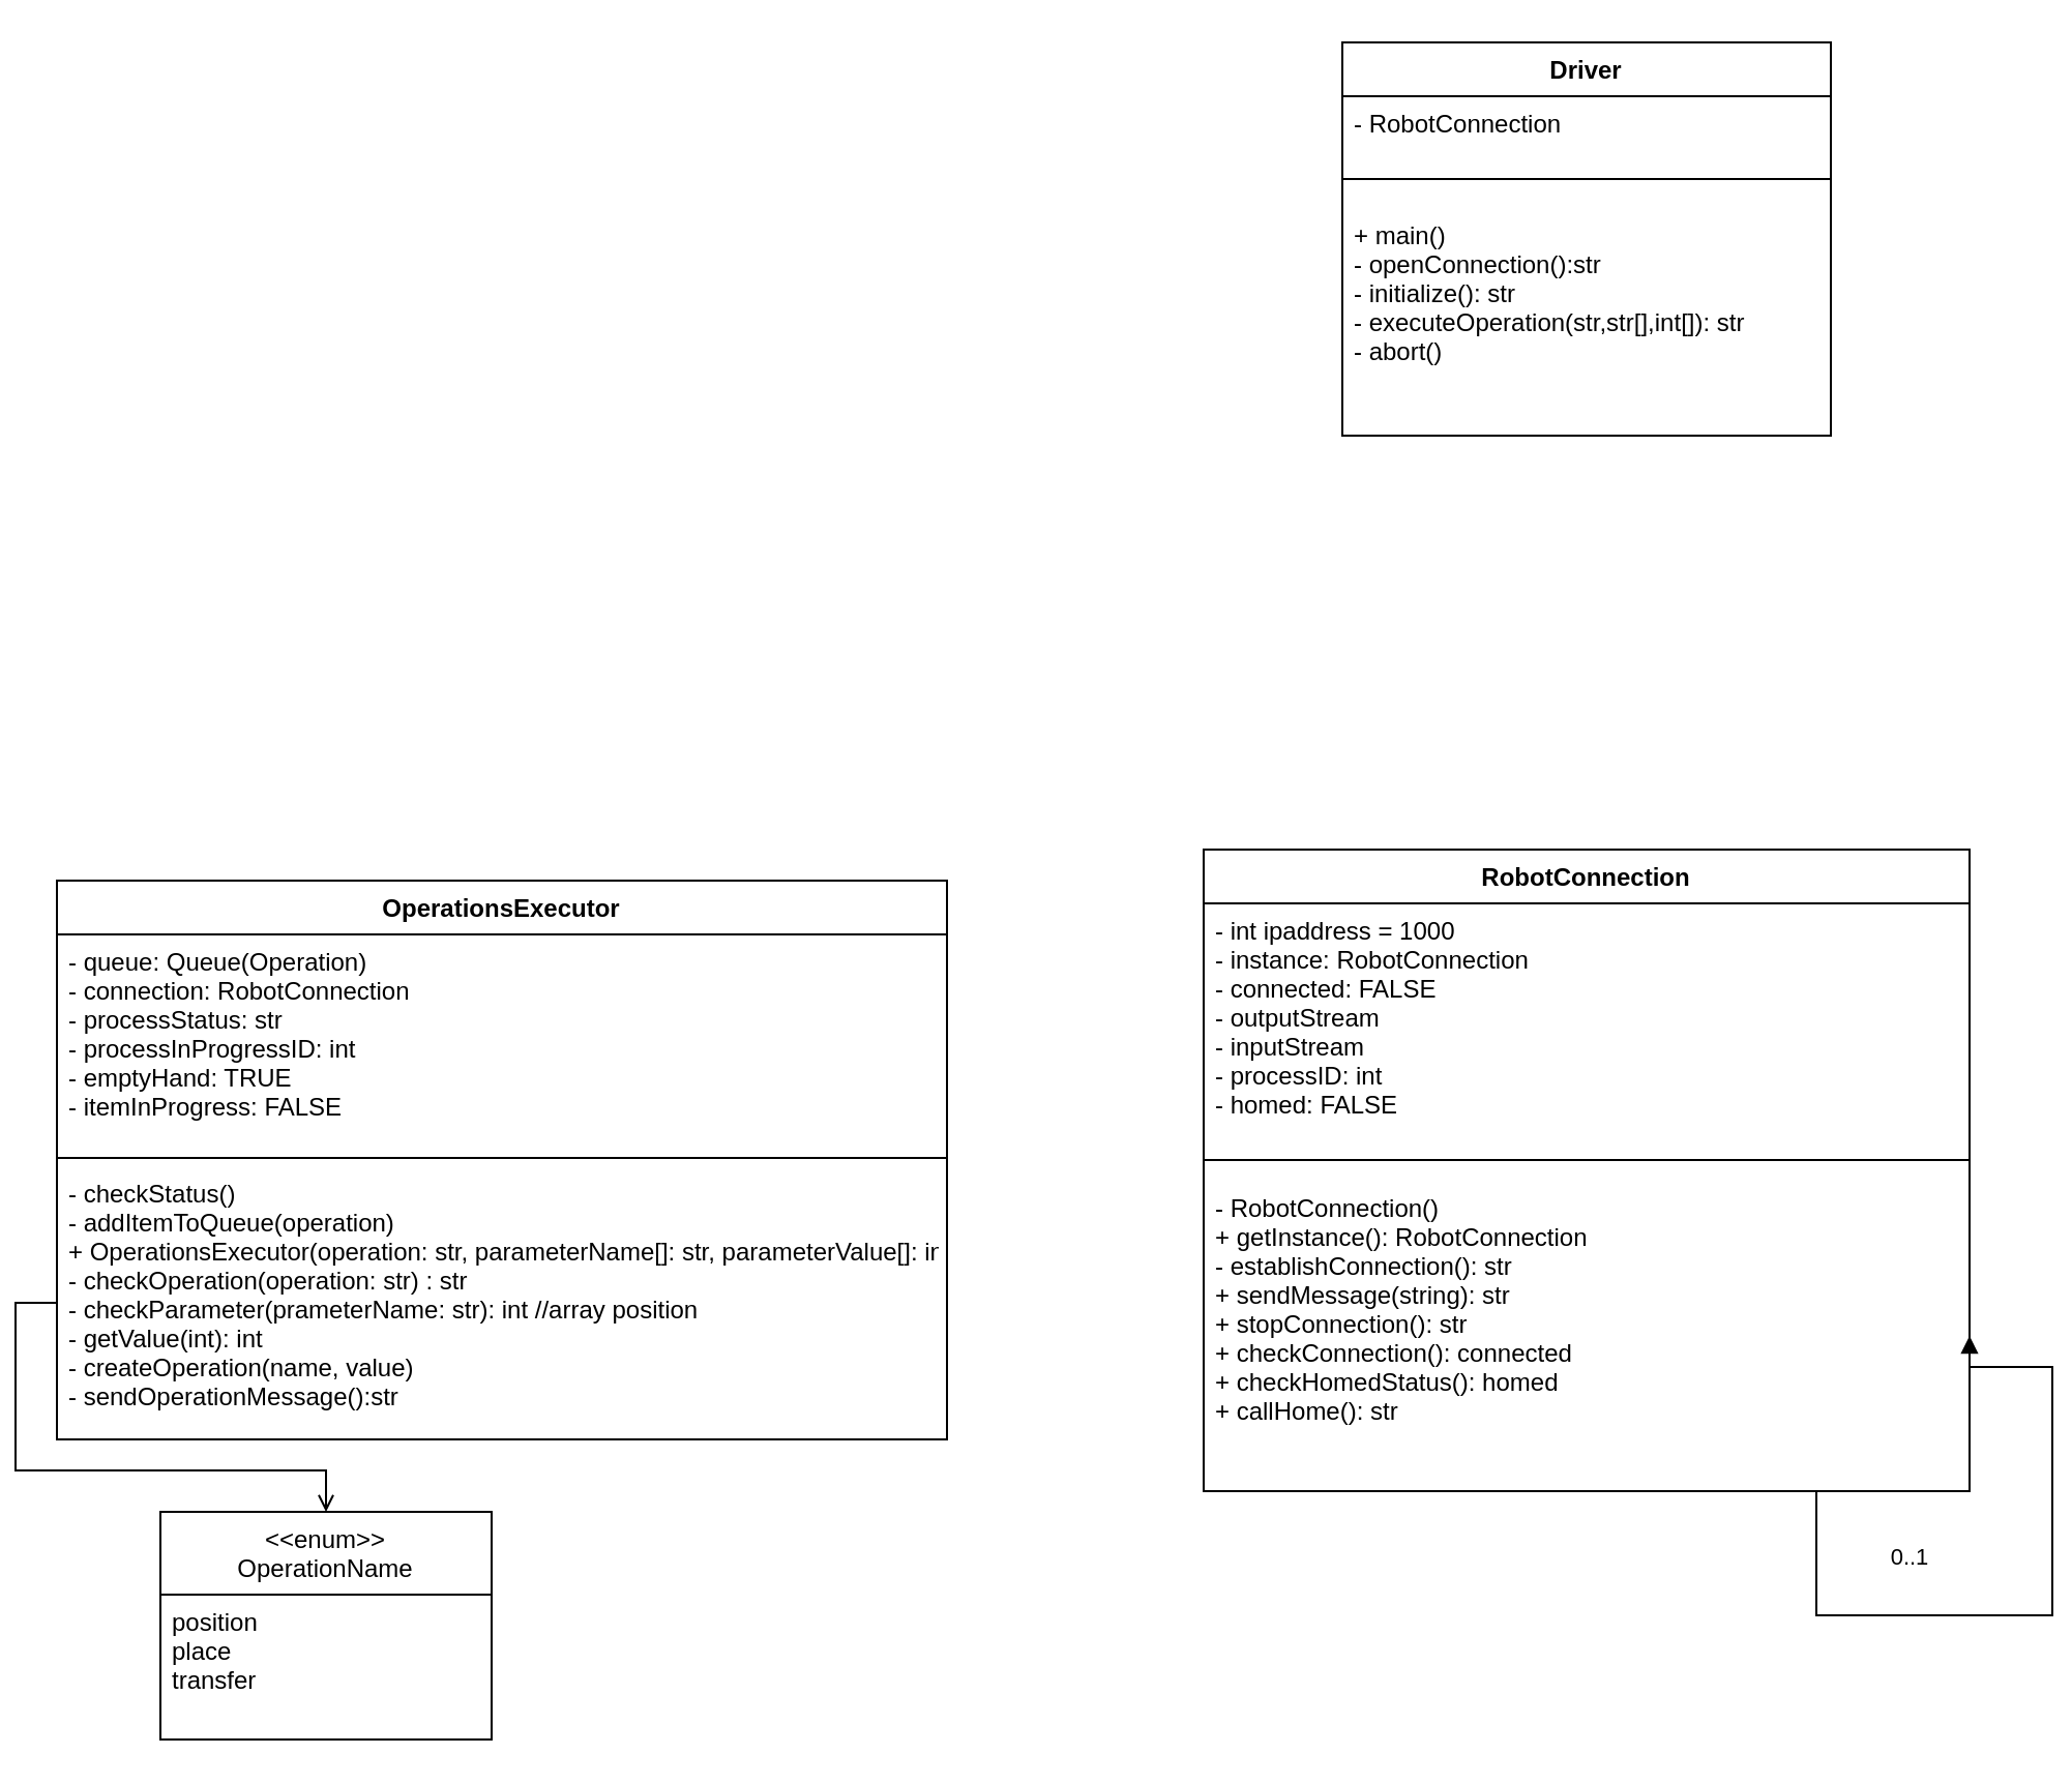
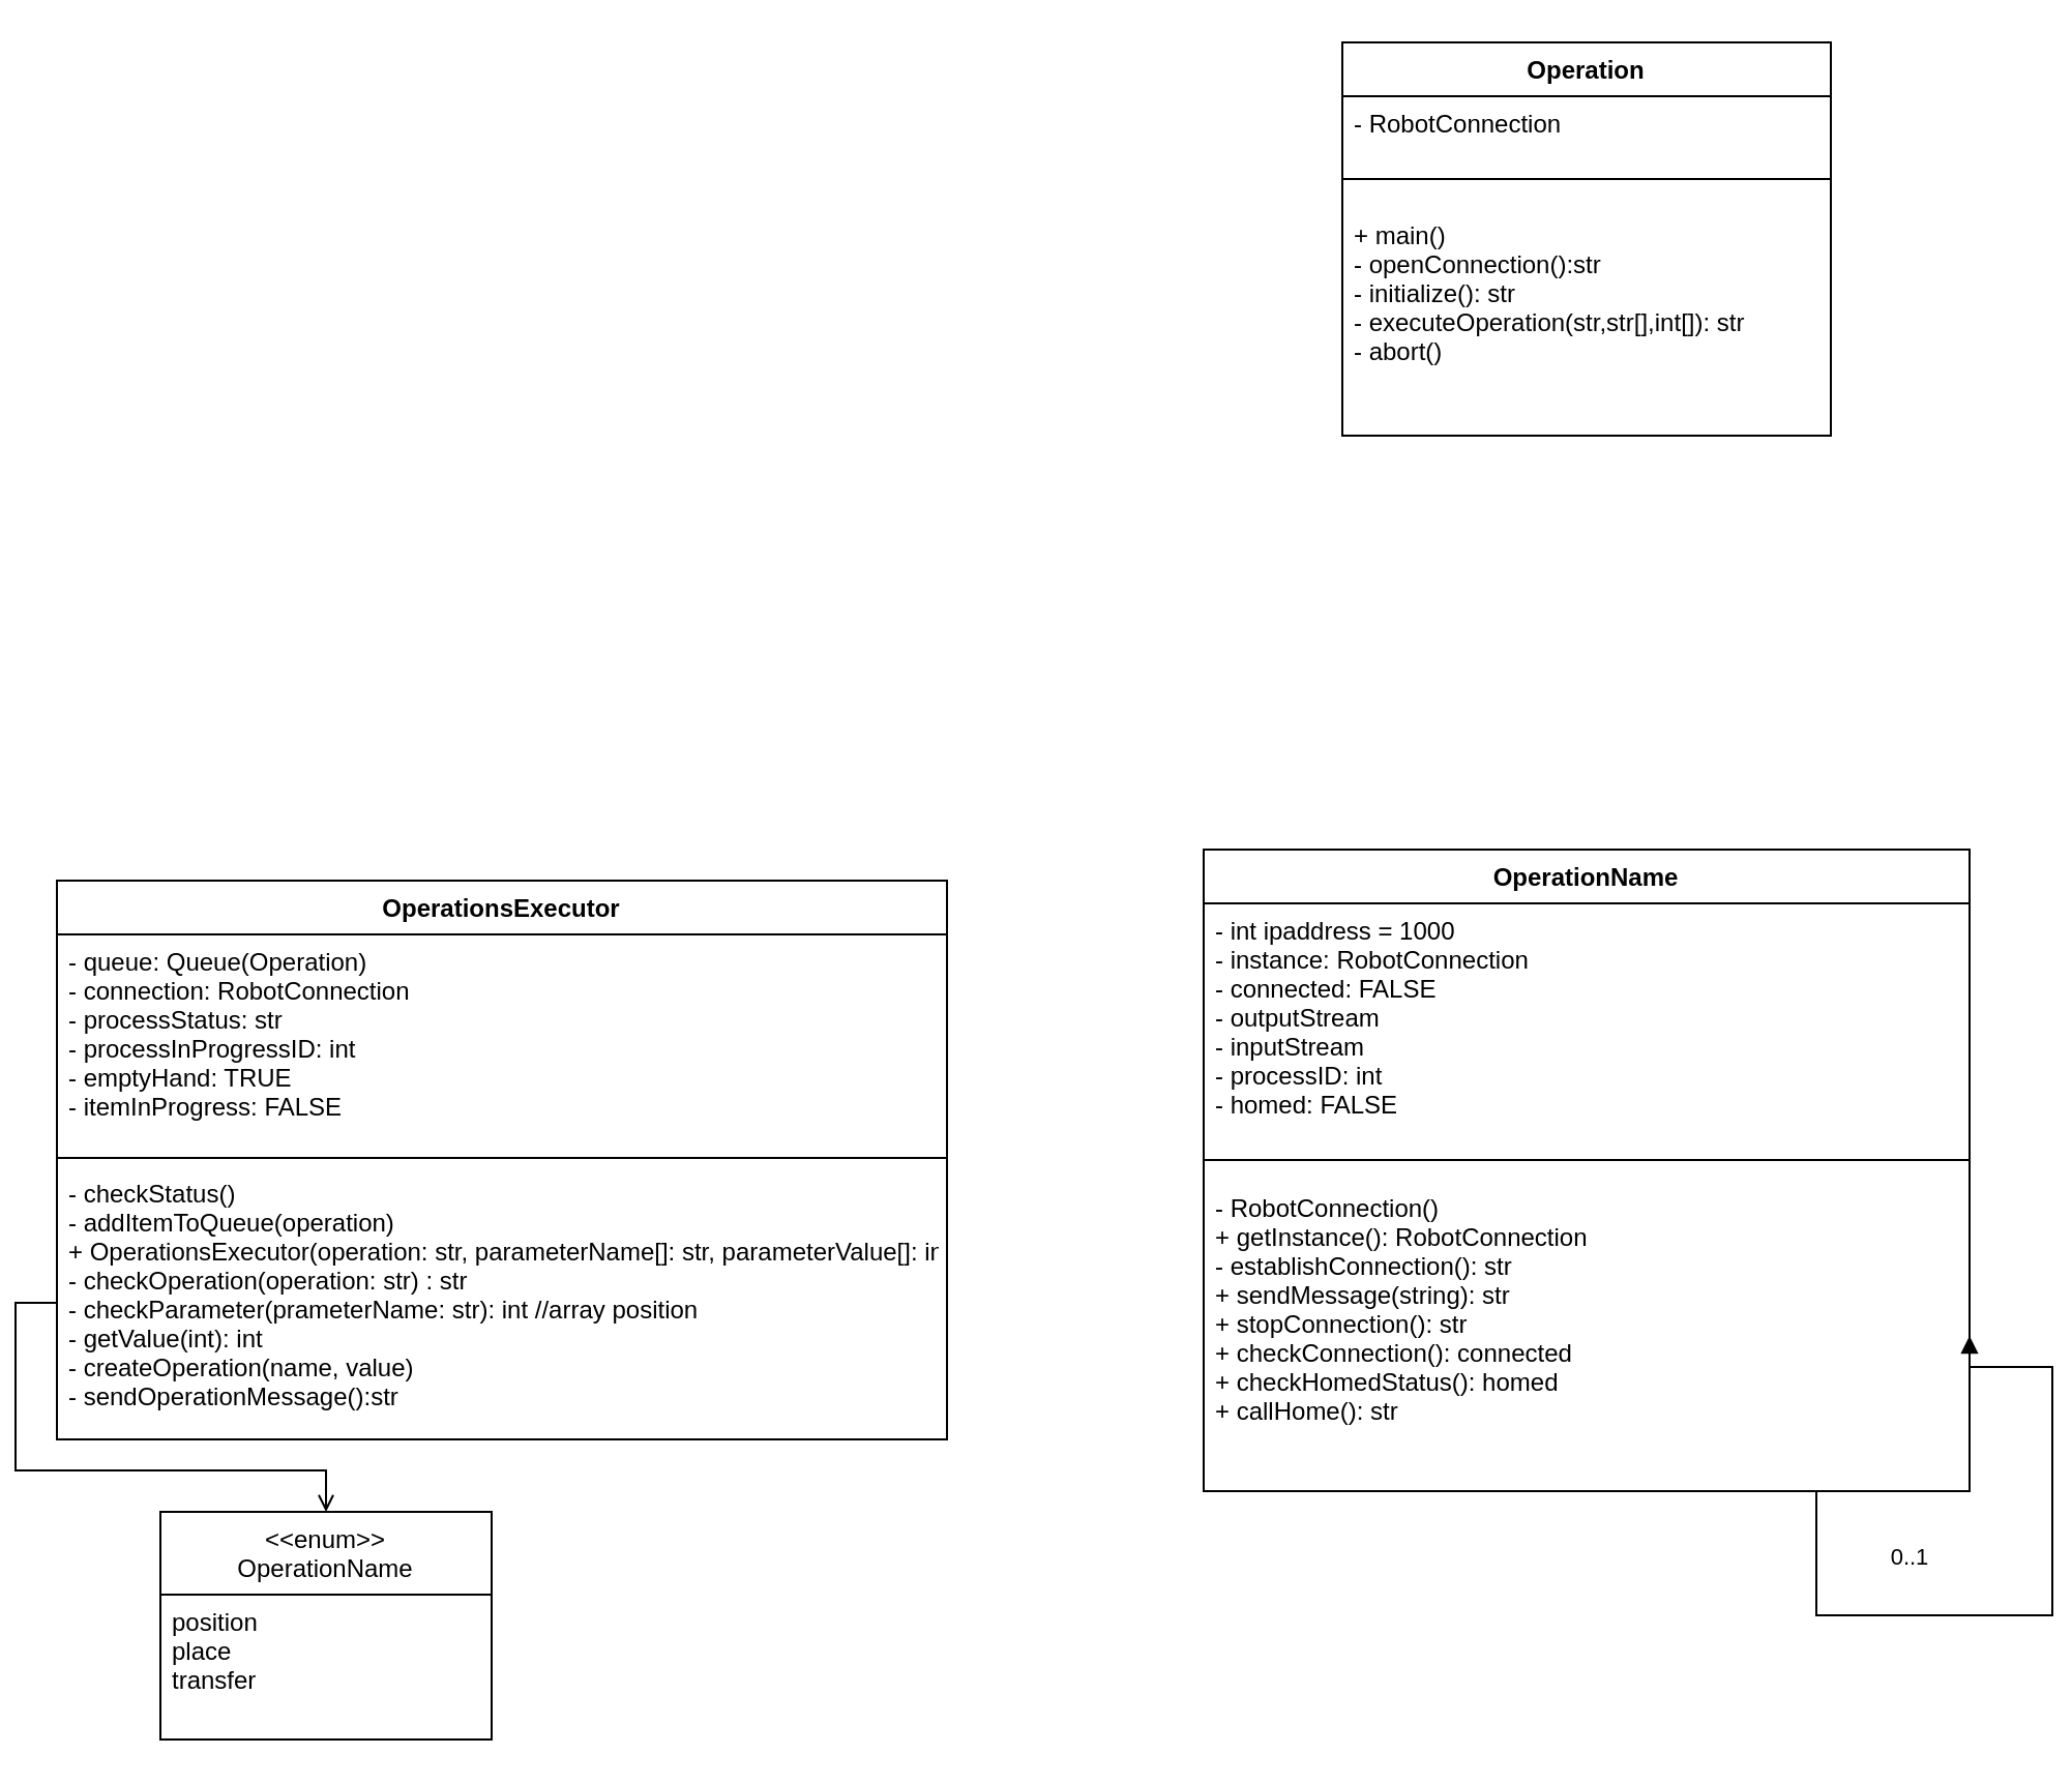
- <mxCell id="2" value="Driver" style="swimlane;fontStyle=1;align=center;verticalAlign=top;childLayout=stackLayout;horizontal=1;startSize=26;horizontalStack=0;resizeParent=1;resizeParentMax=0;resizeLast=0;collapsible=1;marginBottom=0;" parent="1" vertex="1"><mxGeometry x="641" y="20" width="236" height="190" as="geometry"><mxRectangle x="20" y="-150" width="70" height="26" as="alternateBounds" /></mxGeometry></mxCell>
+ <mxCell id="2" value="Operation" style="swimlane;fontStyle=1;align=center;verticalAlign=top;childLayout=stackLayout;horizontal=1;startSize=26;horizontalStack=0;resizeParent=1;resizeParentMax=0;resizeLast=0;collapsible=1;marginBottom=0;" parent="1" vertex="1"><mxGeometry x="641" y="20" width="236" height="190" as="geometry"><mxRectangle x="20" y="-150" width="70" height="26" as="alternateBounds" /></mxGeometry></mxCell>
- <mxCell id="6" value="RobotConnection" style="swimlane;fontStyle=1;align=center;verticalAlign=top;childLayout=stackLayout;horizontal=1;startSize=26;horizontalStack=0;resizeParent=1;resizeParentMax=0;resizeLast=0;collapsible=1;marginBottom=0;" parent="1" vertex="1"><mxGeometry x="574" y="410" width="370" height="310" as="geometry"><mxRectangle x="284" y="300" width="130" height="26" as="alternateBounds" /></mxGeometry></mxCell>
+ <mxCell id="6" value="OperationName" style="swimlane;fontStyle=1;align=center;verticalAlign=top;childLayout=stackLayout;horizontal=1;startSize=26;horizontalStack=0;resizeParent=1;resizeParentMax=0;resizeLast=0;collapsible=1;marginBottom=0;" parent="1" vertex="1"><mxGeometry x="574" y="410" width="370" height="310" as="geometry"><mxRectangle x="284" y="300" width="130" height="26" as="alternateBounds" /></mxGeometry></mxCell>
